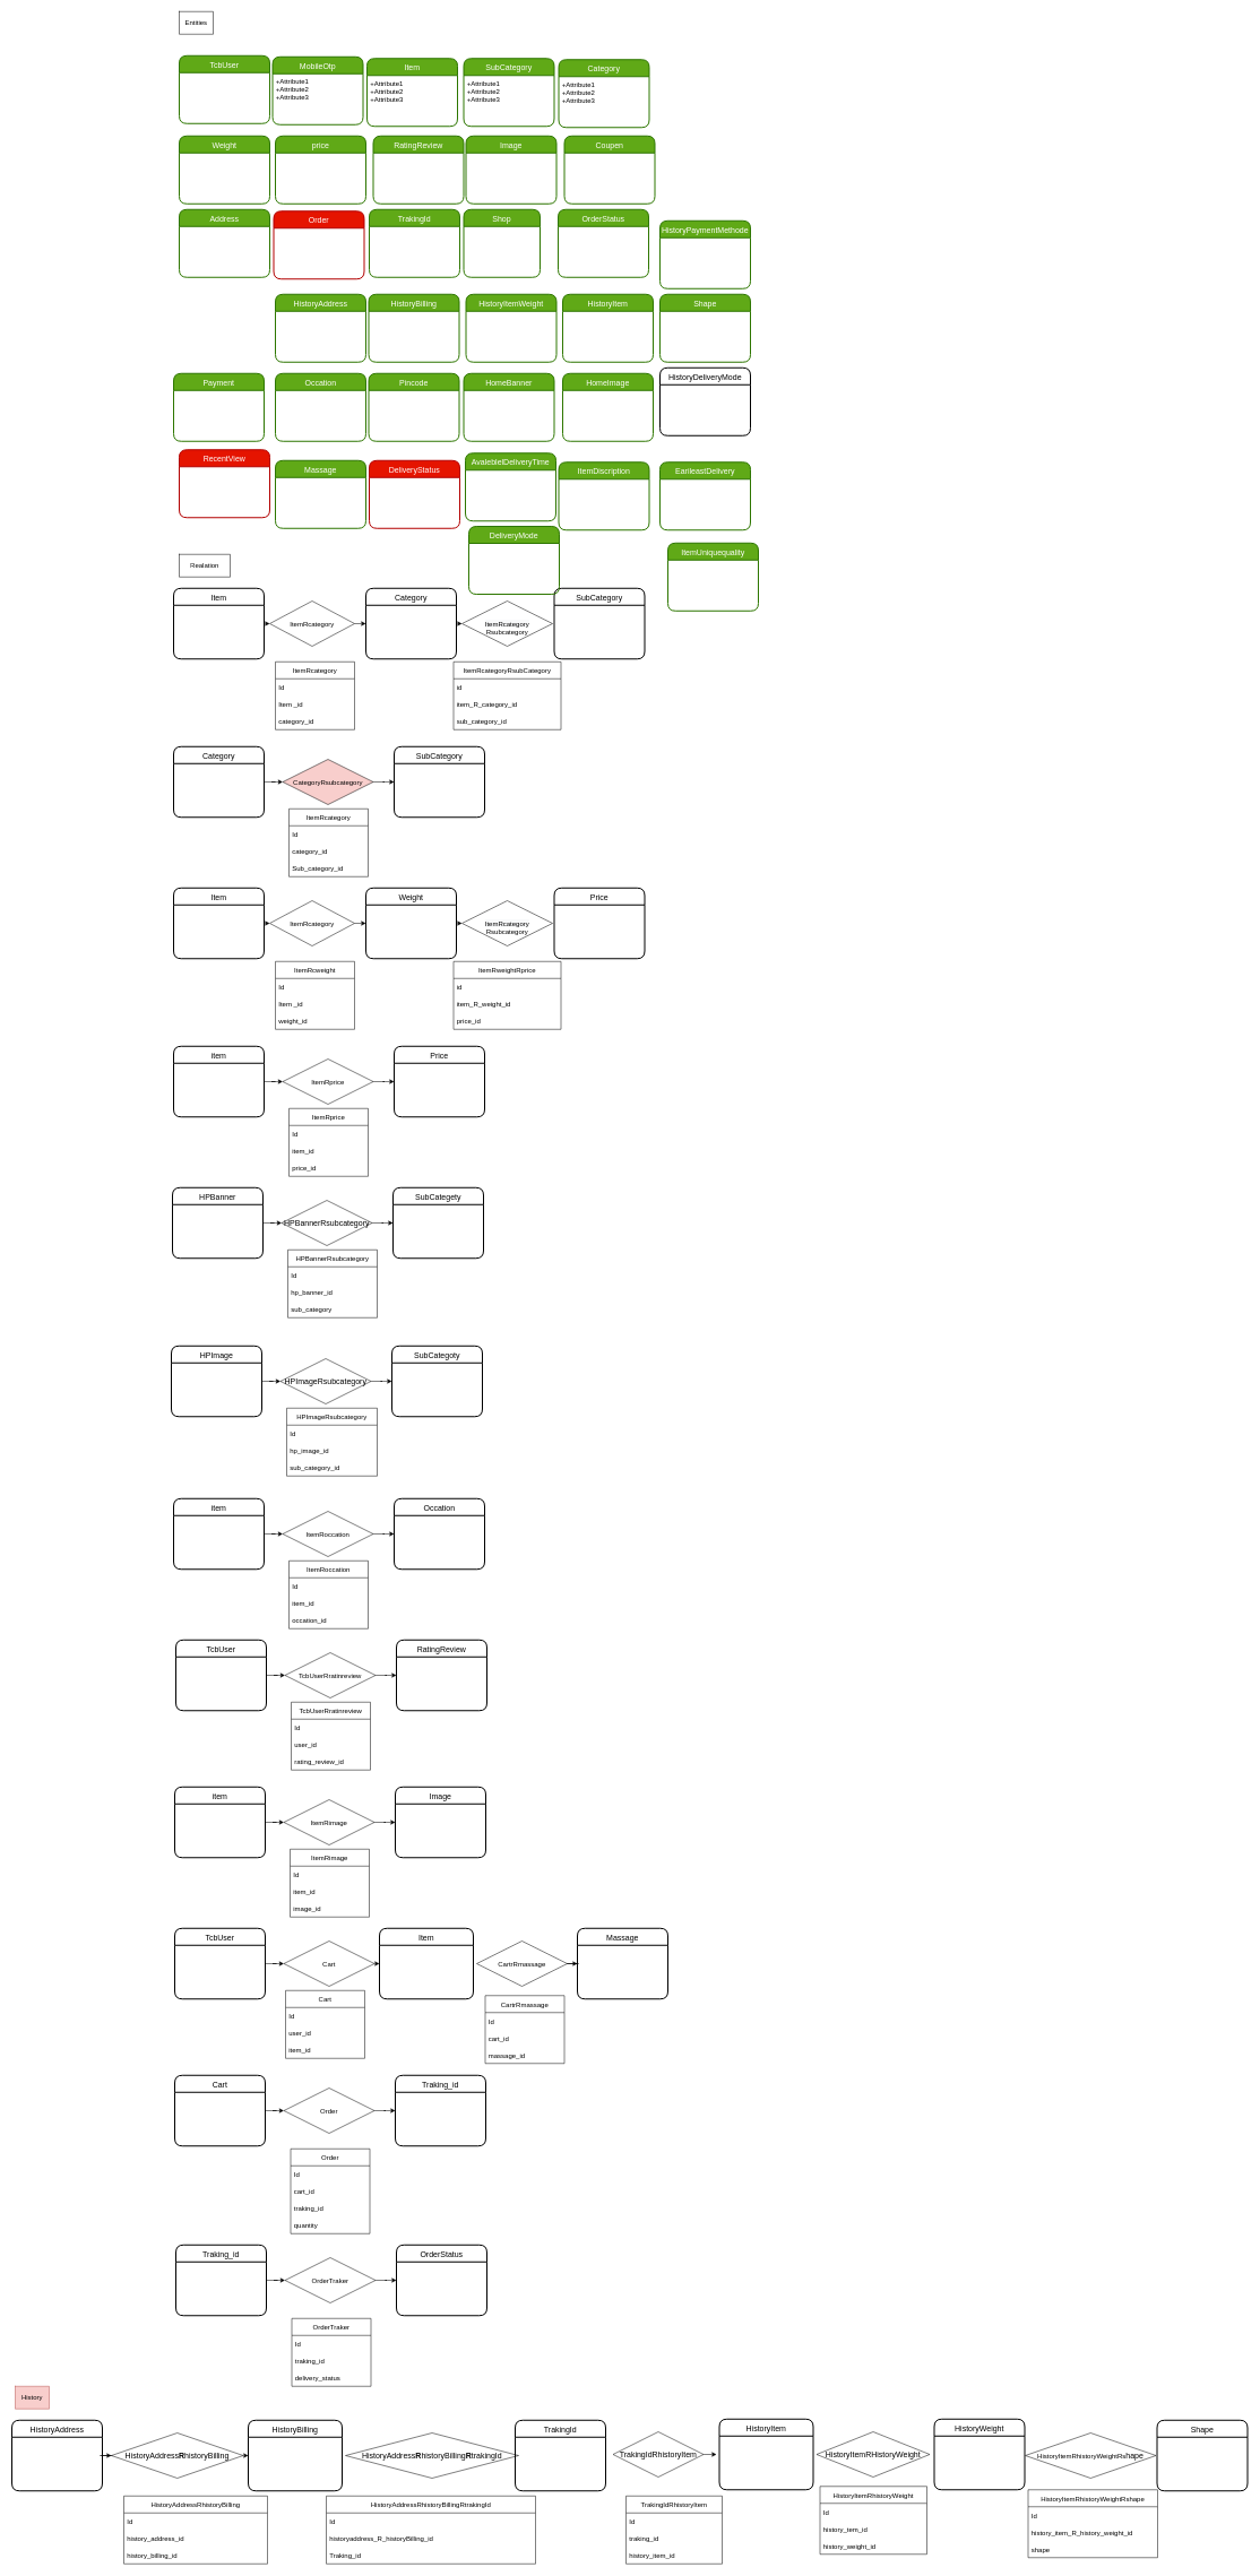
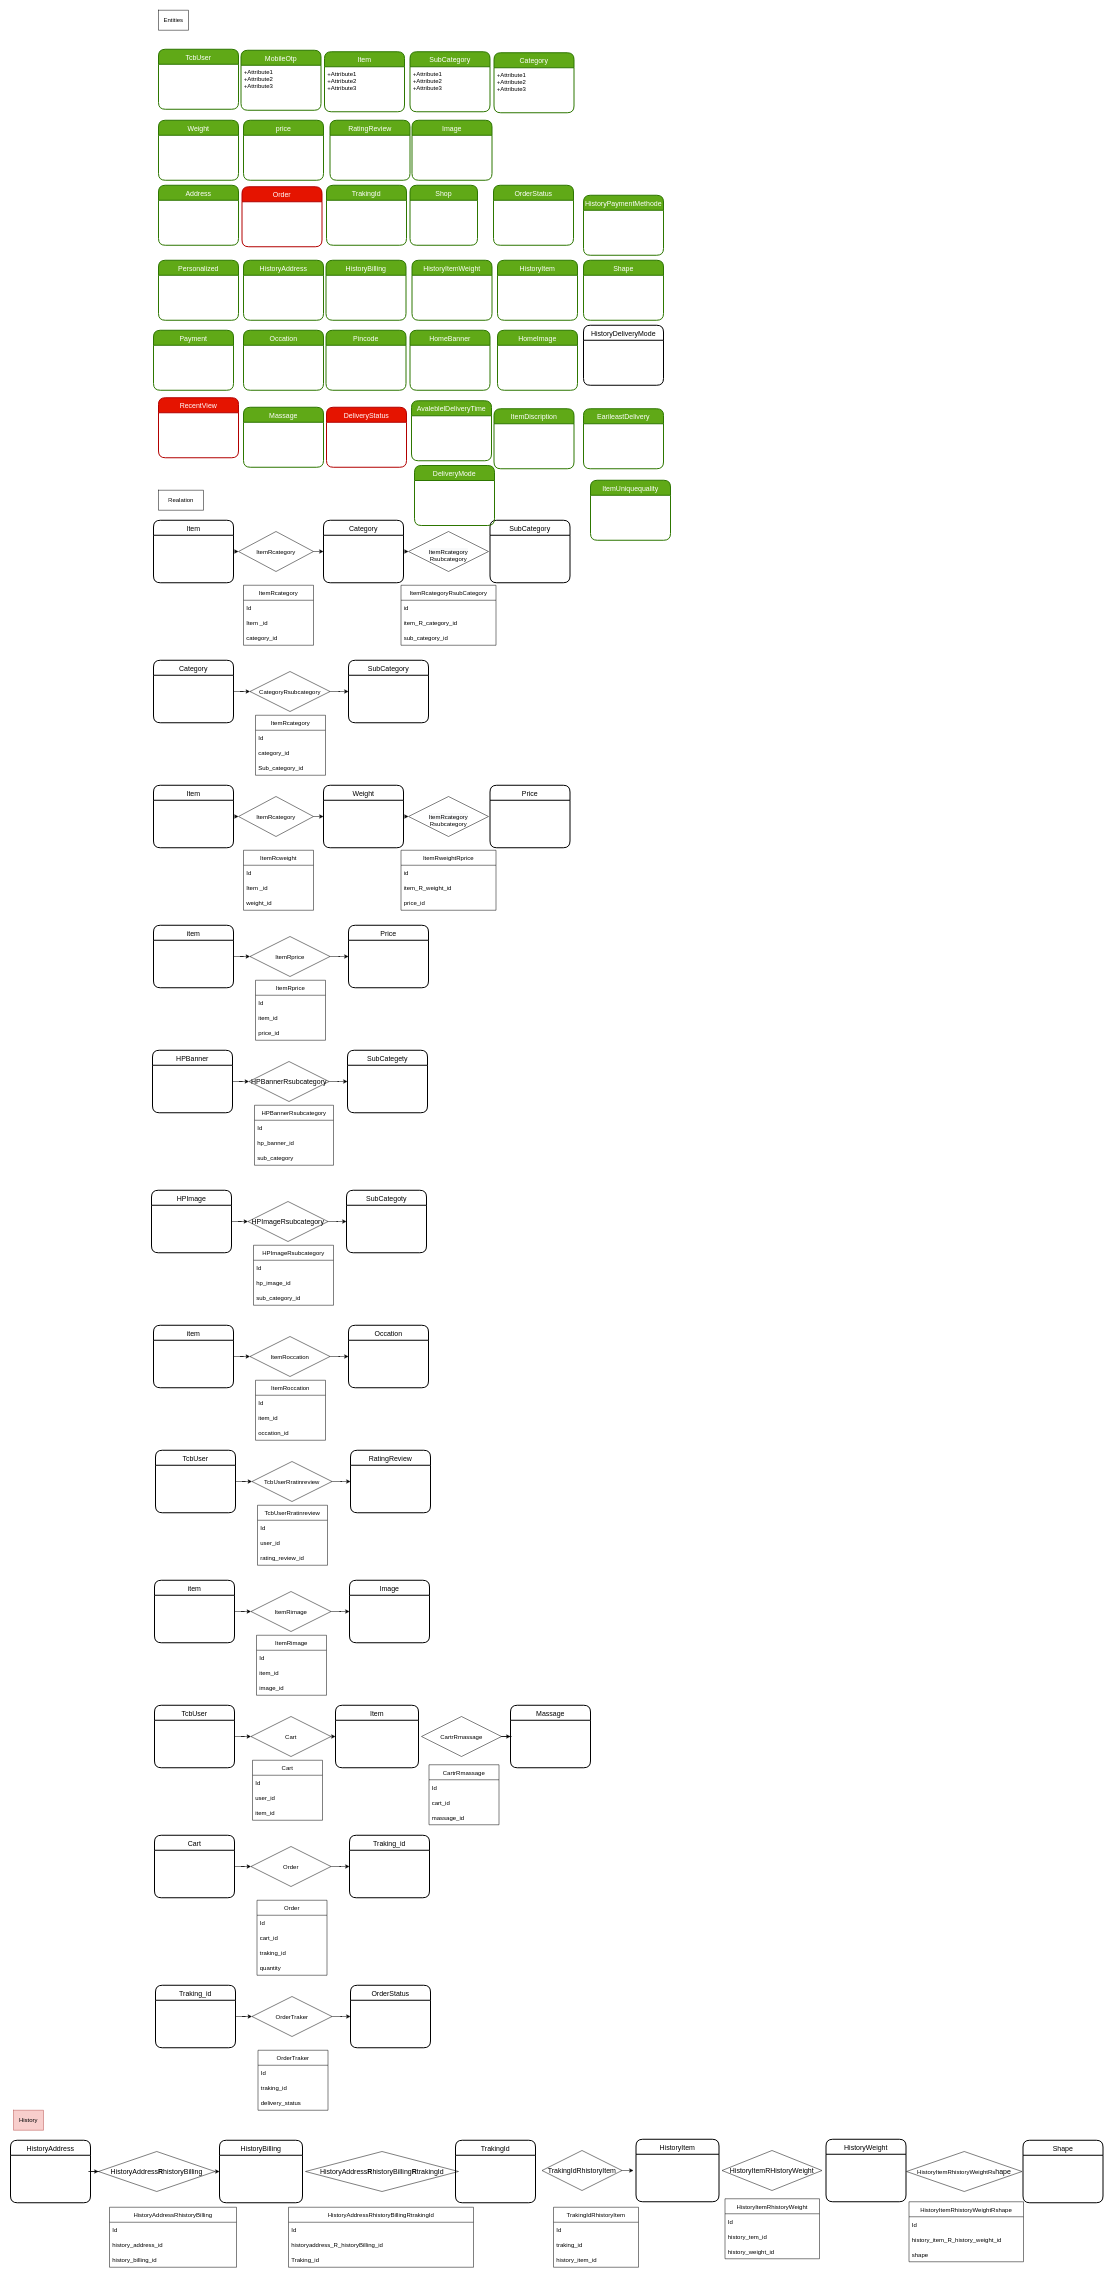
- <mxCell id="5" value="Coupen" style="swimlane;childLayout=stackLayout;horizontal=1;startSize=30;horizontalStack=0;rounded=1;fontSize=14;fontStyle=0;strokeWidth=2;resizeParent=0;resizeLast=1;shadow=0;dashed=0;align=center;fillColor=#60a917;fontColor=#ffffff;strokeColor=#2D7600;" parent="1" vertex="1"><mxGeometry x="997" y="240" width="160" height="120" as="geometry"><mxRectangle x="20" y="50" width="90" height="30" as="alternateBounds" /></mxGeometry></mxCell>
+ <mxCell id="16" value="Personalized" style="swimlane;childLayout=stackLayout;horizontal=1;startSize=30;horizontalStack=0;rounded=1;fontSize=14;fontStyle=0;strokeWidth=2;resizeParent=0;resizeLast=1;shadow=0;dashed=0;align=center;fillColor=#60a917;fontColor=#ffffff;strokeColor=#2D7600;" parent="1" vertex="1"><mxGeometry x="316" y="520" width="160" height="120" as="geometry"><mxRectangle x="20" y="50" width="90" height="30" as="alternateBounds" /></mxGeometry></mxCell>
- <mxCell id="49" value="CategoryRsubcategory" style="rhombus;whiteSpace=wrap;html=1;fillColor=#f8cecc;" parent="1" vertex="1"><mxGeometry x="499" y="1342.5" width="160" height="80" as="geometry" /></mxCell>
+ <mxCell id="49" value="CategoryRsubcategory" style="rhombus;whiteSpace=wrap;html=1;" parent="1" vertex="1"><mxGeometry x="499" y="1342.5" width="160" height="80" as="geometry" /></mxCell>
